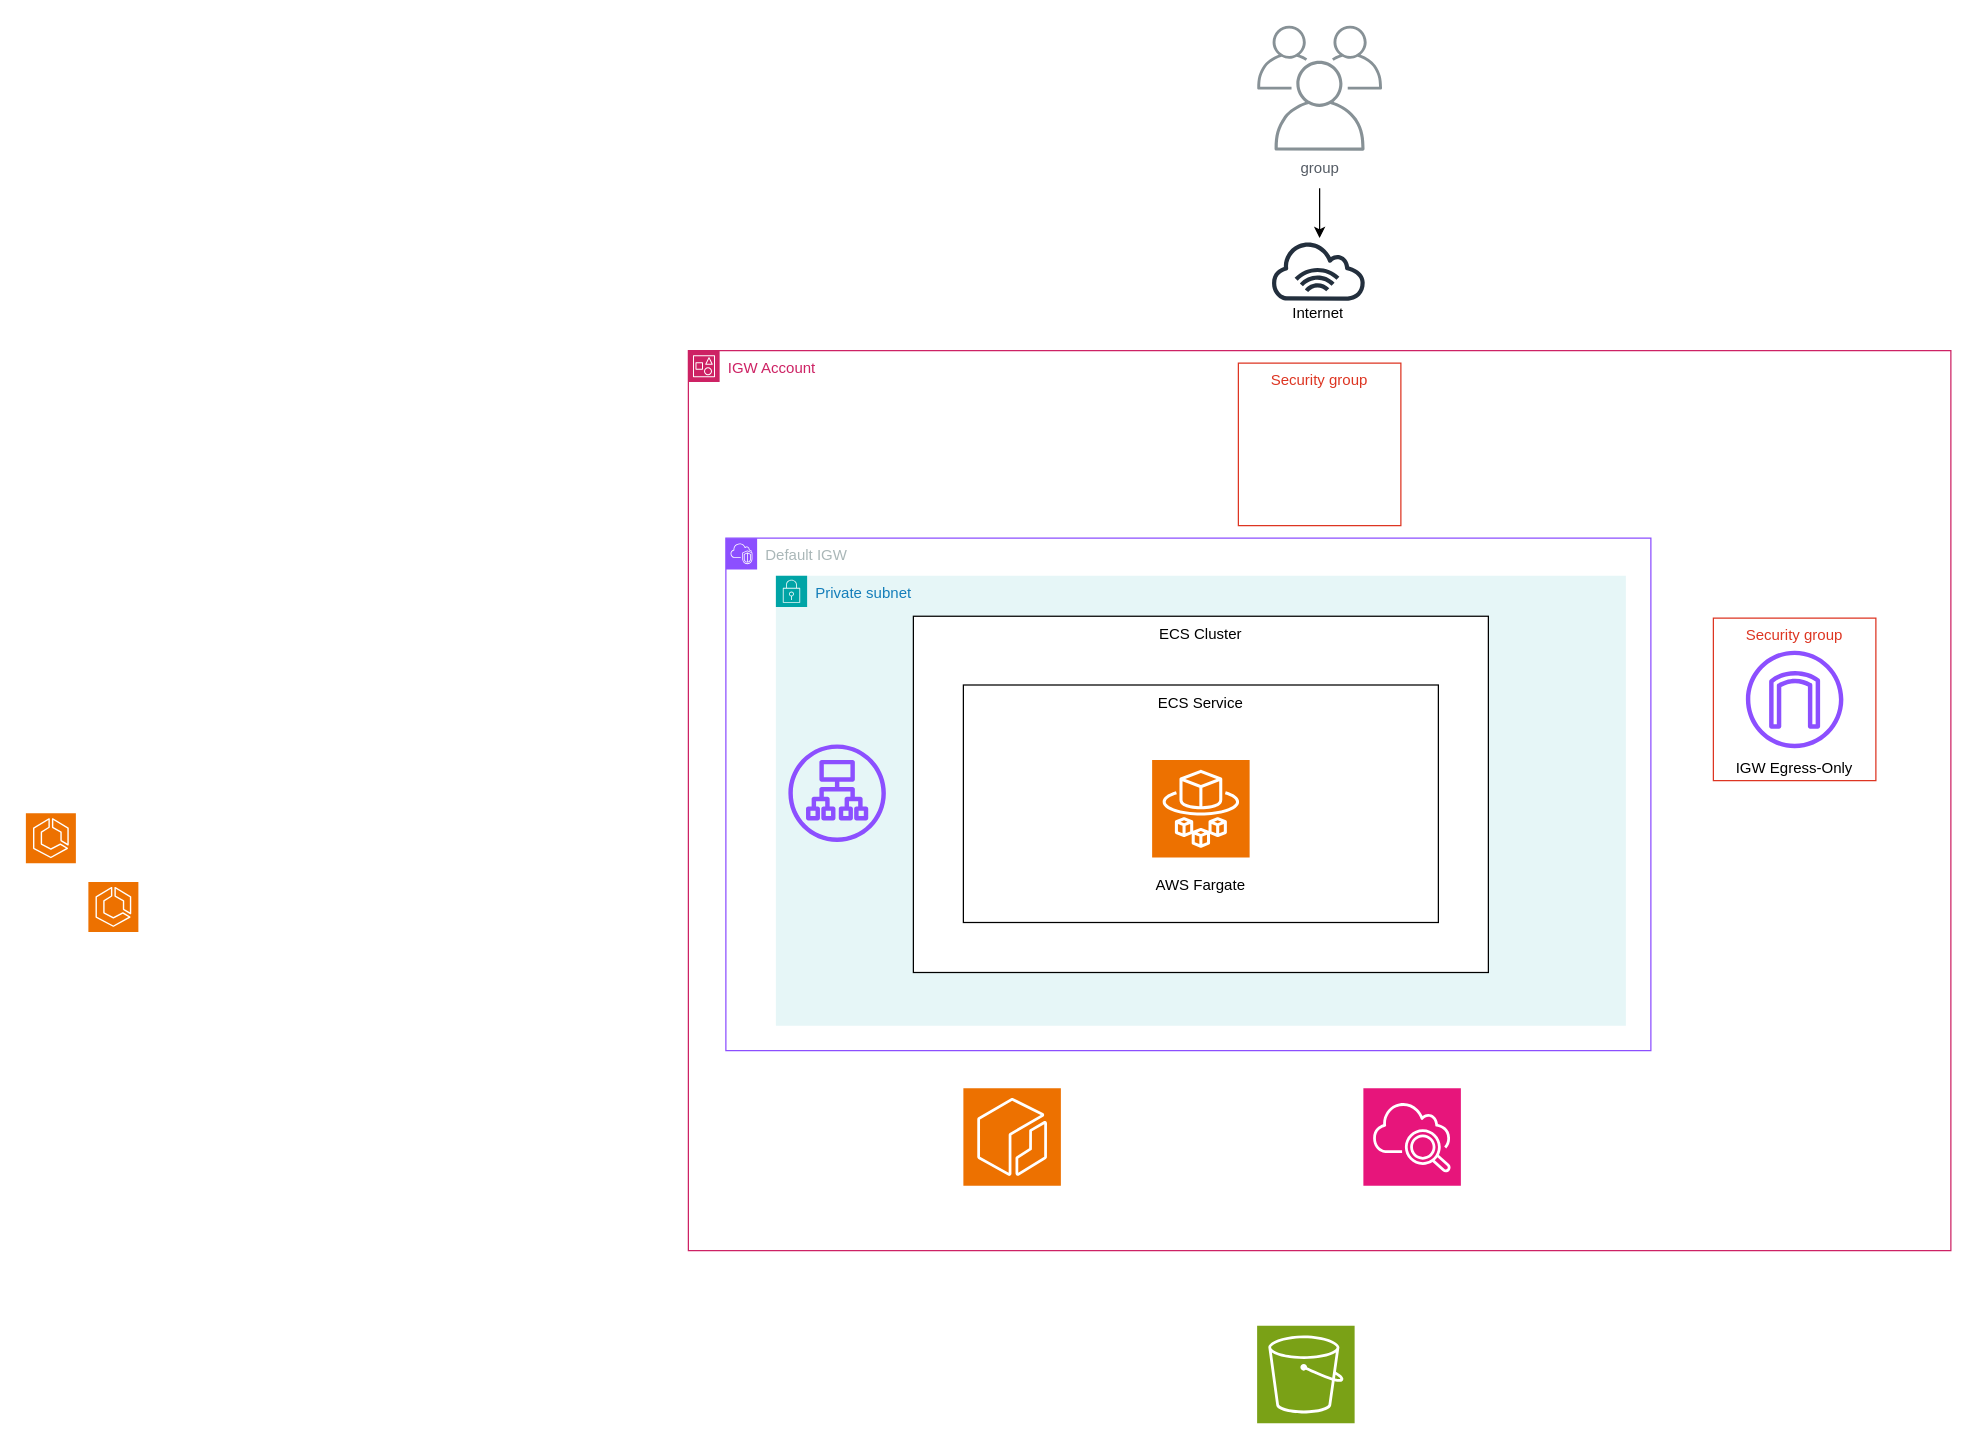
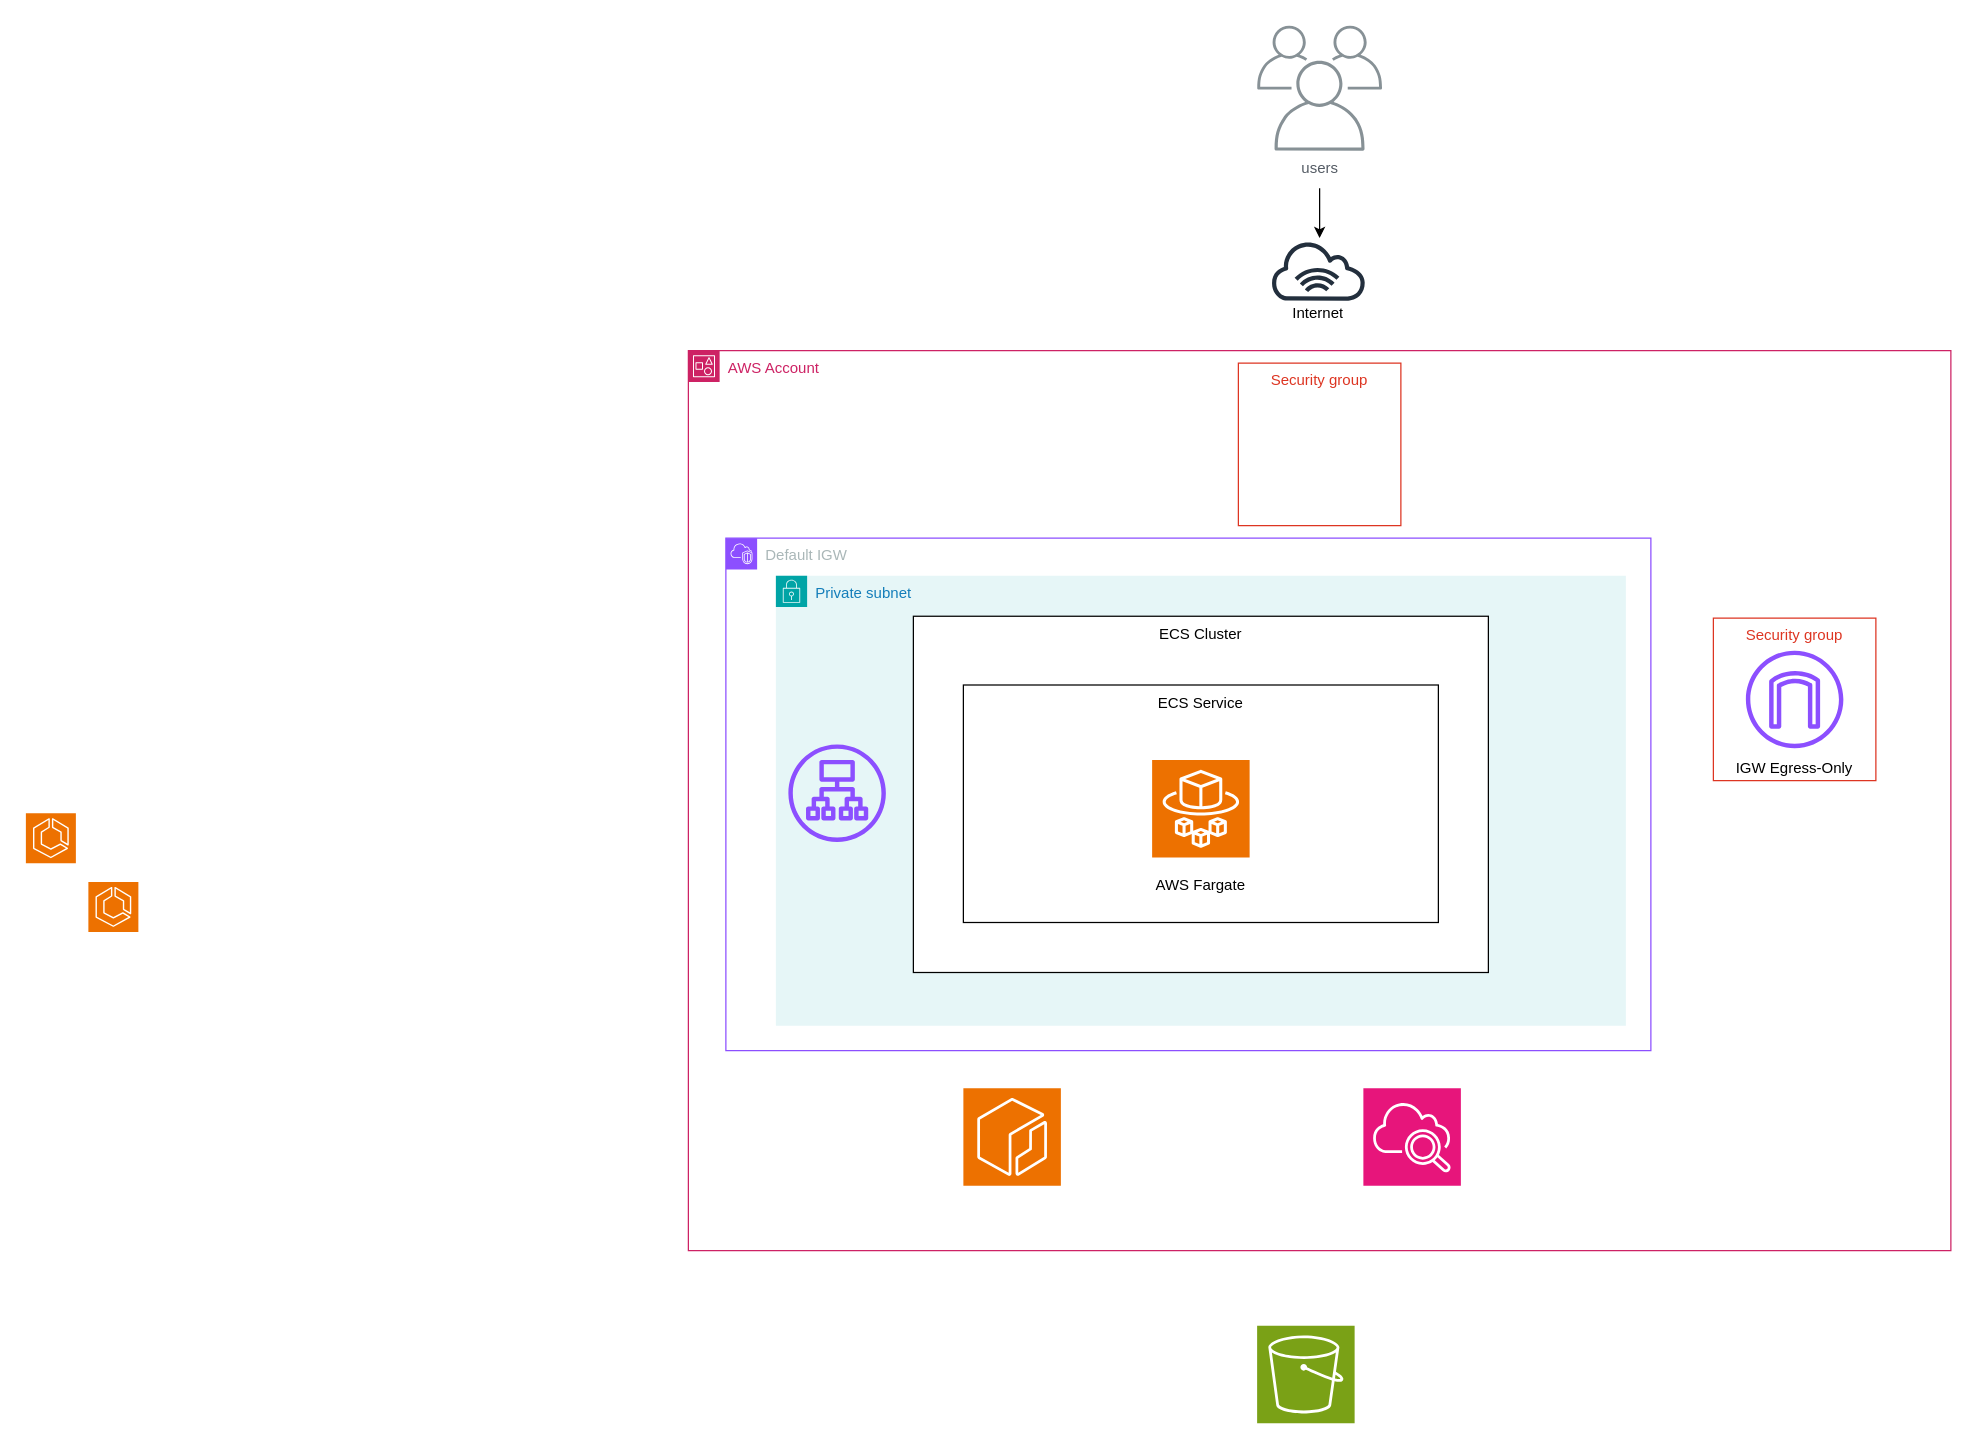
- <mxCell id="19" value="group" style="sketch=0;outlineConnect=0;gradientColor=none;fontColor=#545B64;strokeColor=none;fillColor=#879196;dashed=0;verticalLabelPosition=bottom;verticalAlign=top;align=center;html=1;fontSize=12;fontStyle=0;aspect=fixed;shape=mxgraph.aws4.illustration_users;pointerEvents=1" vertex="1" parent="1"><mxGeometry x="1005" y="20" width="100" height="100" as="geometry" /></mxCell>
+ <mxCell id="19" value="users" style="sketch=0;outlineConnect=0;gradientColor=none;fontColor=#545B64;strokeColor=none;fillColor=#879196;dashed=0;verticalLabelPosition=bottom;verticalAlign=top;align=center;html=1;fontSize=12;fontStyle=0;aspect=fixed;shape=mxgraph.aws4.illustration_users;pointerEvents=1" vertex="1" parent="1"><mxGeometry x="1005" y="20" width="100" height="100" as="geometry" /></mxCell>
- <mxCell id="2" value="IGW Account" style="points=[[0,0],[0.25,0],[0.5,0],[0.75,0],[1,0],[1,0.25],[1,0.5],[1,0.75],[1,1],[0.75,1],[0.5,1],[0.25,1],[0,1],[0,0.75],[0,0.5],[0,0.25]];outlineConnect=0;gradientColor=none;html=1;whiteSpace=wrap;fontSize=12;fontStyle=0;container=1;pointerEvents=0;collapsible=0;recursiveResize=0;shape=mxgraph.aws4.group;grIcon=mxgraph.aws4.group_account;strokeColor=#CD2264;fillColor=none;verticalAlign=top;align=left;spacingLeft=30;fontColor=#CD2264;dashed=0;" vertex="1" parent="1"><mxGeometry x="550" y="280" width="1010" height="720" as="geometry" /></mxCell>
+ <mxCell id="2" value="AWS Account" style="points=[[0,0],[0.25,0],[0.5,0],[0.75,0],[1,0],[1,0.25],[1,0.5],[1,0.75],[1,1],[0.75,1],[0.5,1],[0.25,1],[0,1],[0,0.75],[0,0.5],[0,0.25]];outlineConnect=0;gradientColor=none;html=1;whiteSpace=wrap;fontSize=12;fontStyle=0;container=1;pointerEvents=0;collapsible=0;recursiveResize=0;shape=mxgraph.aws4.group;grIcon=mxgraph.aws4.group_account;strokeColor=#CD2264;fillColor=none;verticalAlign=top;align=left;spacingLeft=30;fontColor=#CD2264;dashed=0;" vertex="1" parent="1"><mxGeometry x="550" y="280" width="1010" height="720" as="geometry" /></mxCell>
